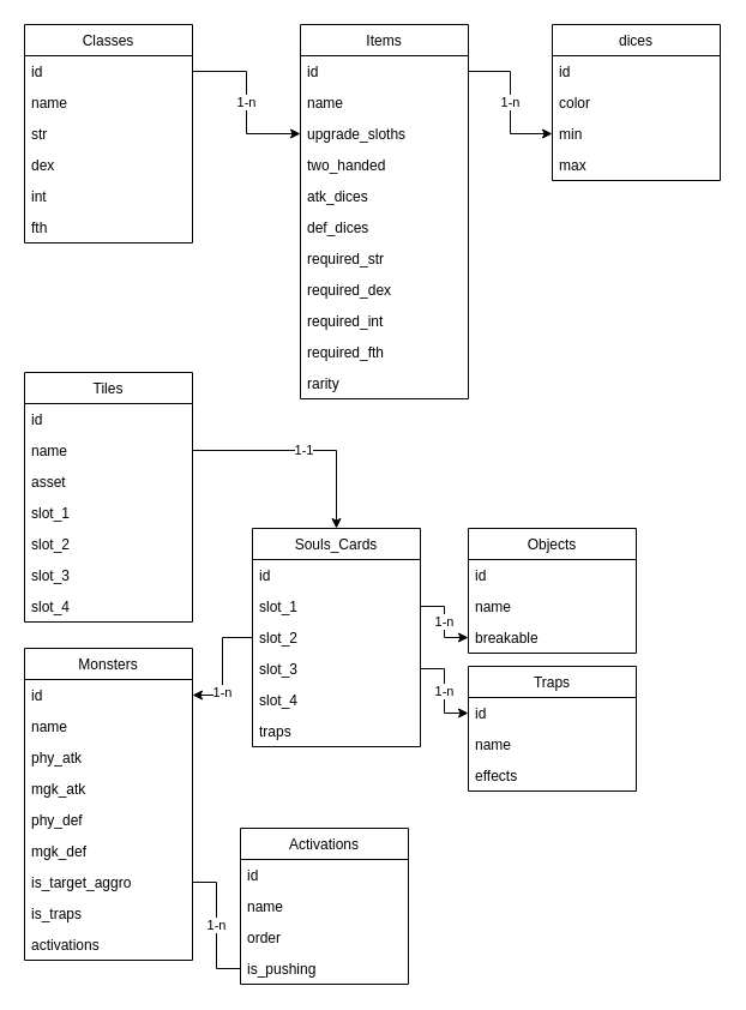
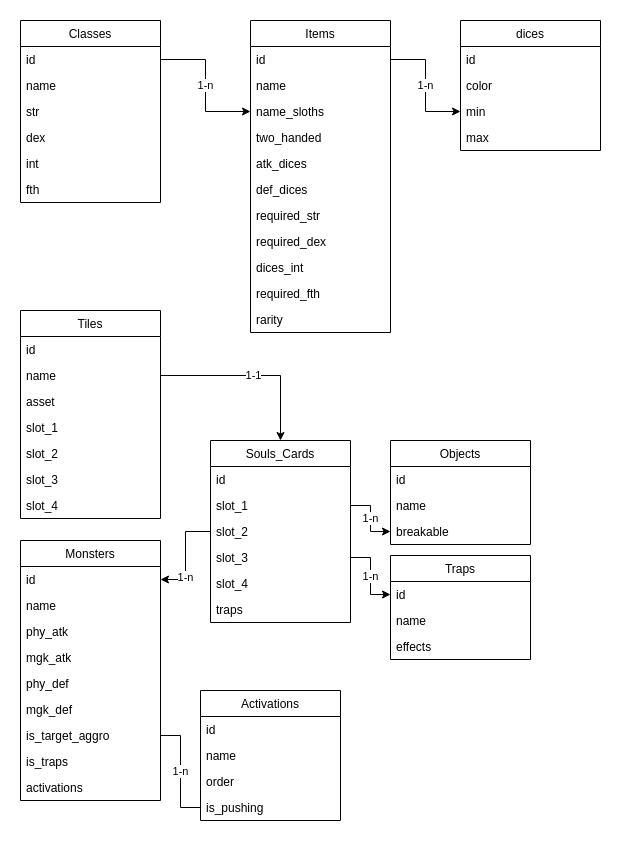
- <mxCell id="12" value="upgrade_sloths" style="text;strokeColor=none;fillColor=none;align=left;verticalAlign=top;spacingLeft=4;spacingRight=4;overflow=hidden;rotatable=0;points=[[0,0.5],[1,0.5]];portConstraint=eastwest;" vertex="1" parent="9"><mxGeometry y="78" width="140" height="26" as="geometry" /></mxCell>
+ <mxCell id="12" value="name_sloths" style="text;strokeColor=none;fillColor=none;align=left;verticalAlign=top;spacingLeft=4;spacingRight=4;overflow=hidden;rotatable=0;points=[[0,0.5],[1,0.5]];portConstraint=eastwest;" vertex="1" parent="9"><mxGeometry y="78" width="140" height="26" as="geometry" /></mxCell>
- <mxCell id="18" value="required_int" style="text;strokeColor=none;fillColor=none;align=left;verticalAlign=top;spacingLeft=4;spacingRight=4;overflow=hidden;rotatable=0;points=[[0,0.5],[1,0.5]];portConstraint=eastwest;" vertex="1" parent="9"><mxGeometry y="234" width="140" height="26" as="geometry" /></mxCell>
+ <mxCell id="18" value="dices_int" style="text;strokeColor=none;fillColor=none;align=left;verticalAlign=top;spacingLeft=4;spacingRight=4;overflow=hidden;rotatable=0;points=[[0,0.5],[1,0.5]];portConstraint=eastwest;" vertex="1" parent="9"><mxGeometry y="234" width="140" height="26" as="geometry" /></mxCell>
